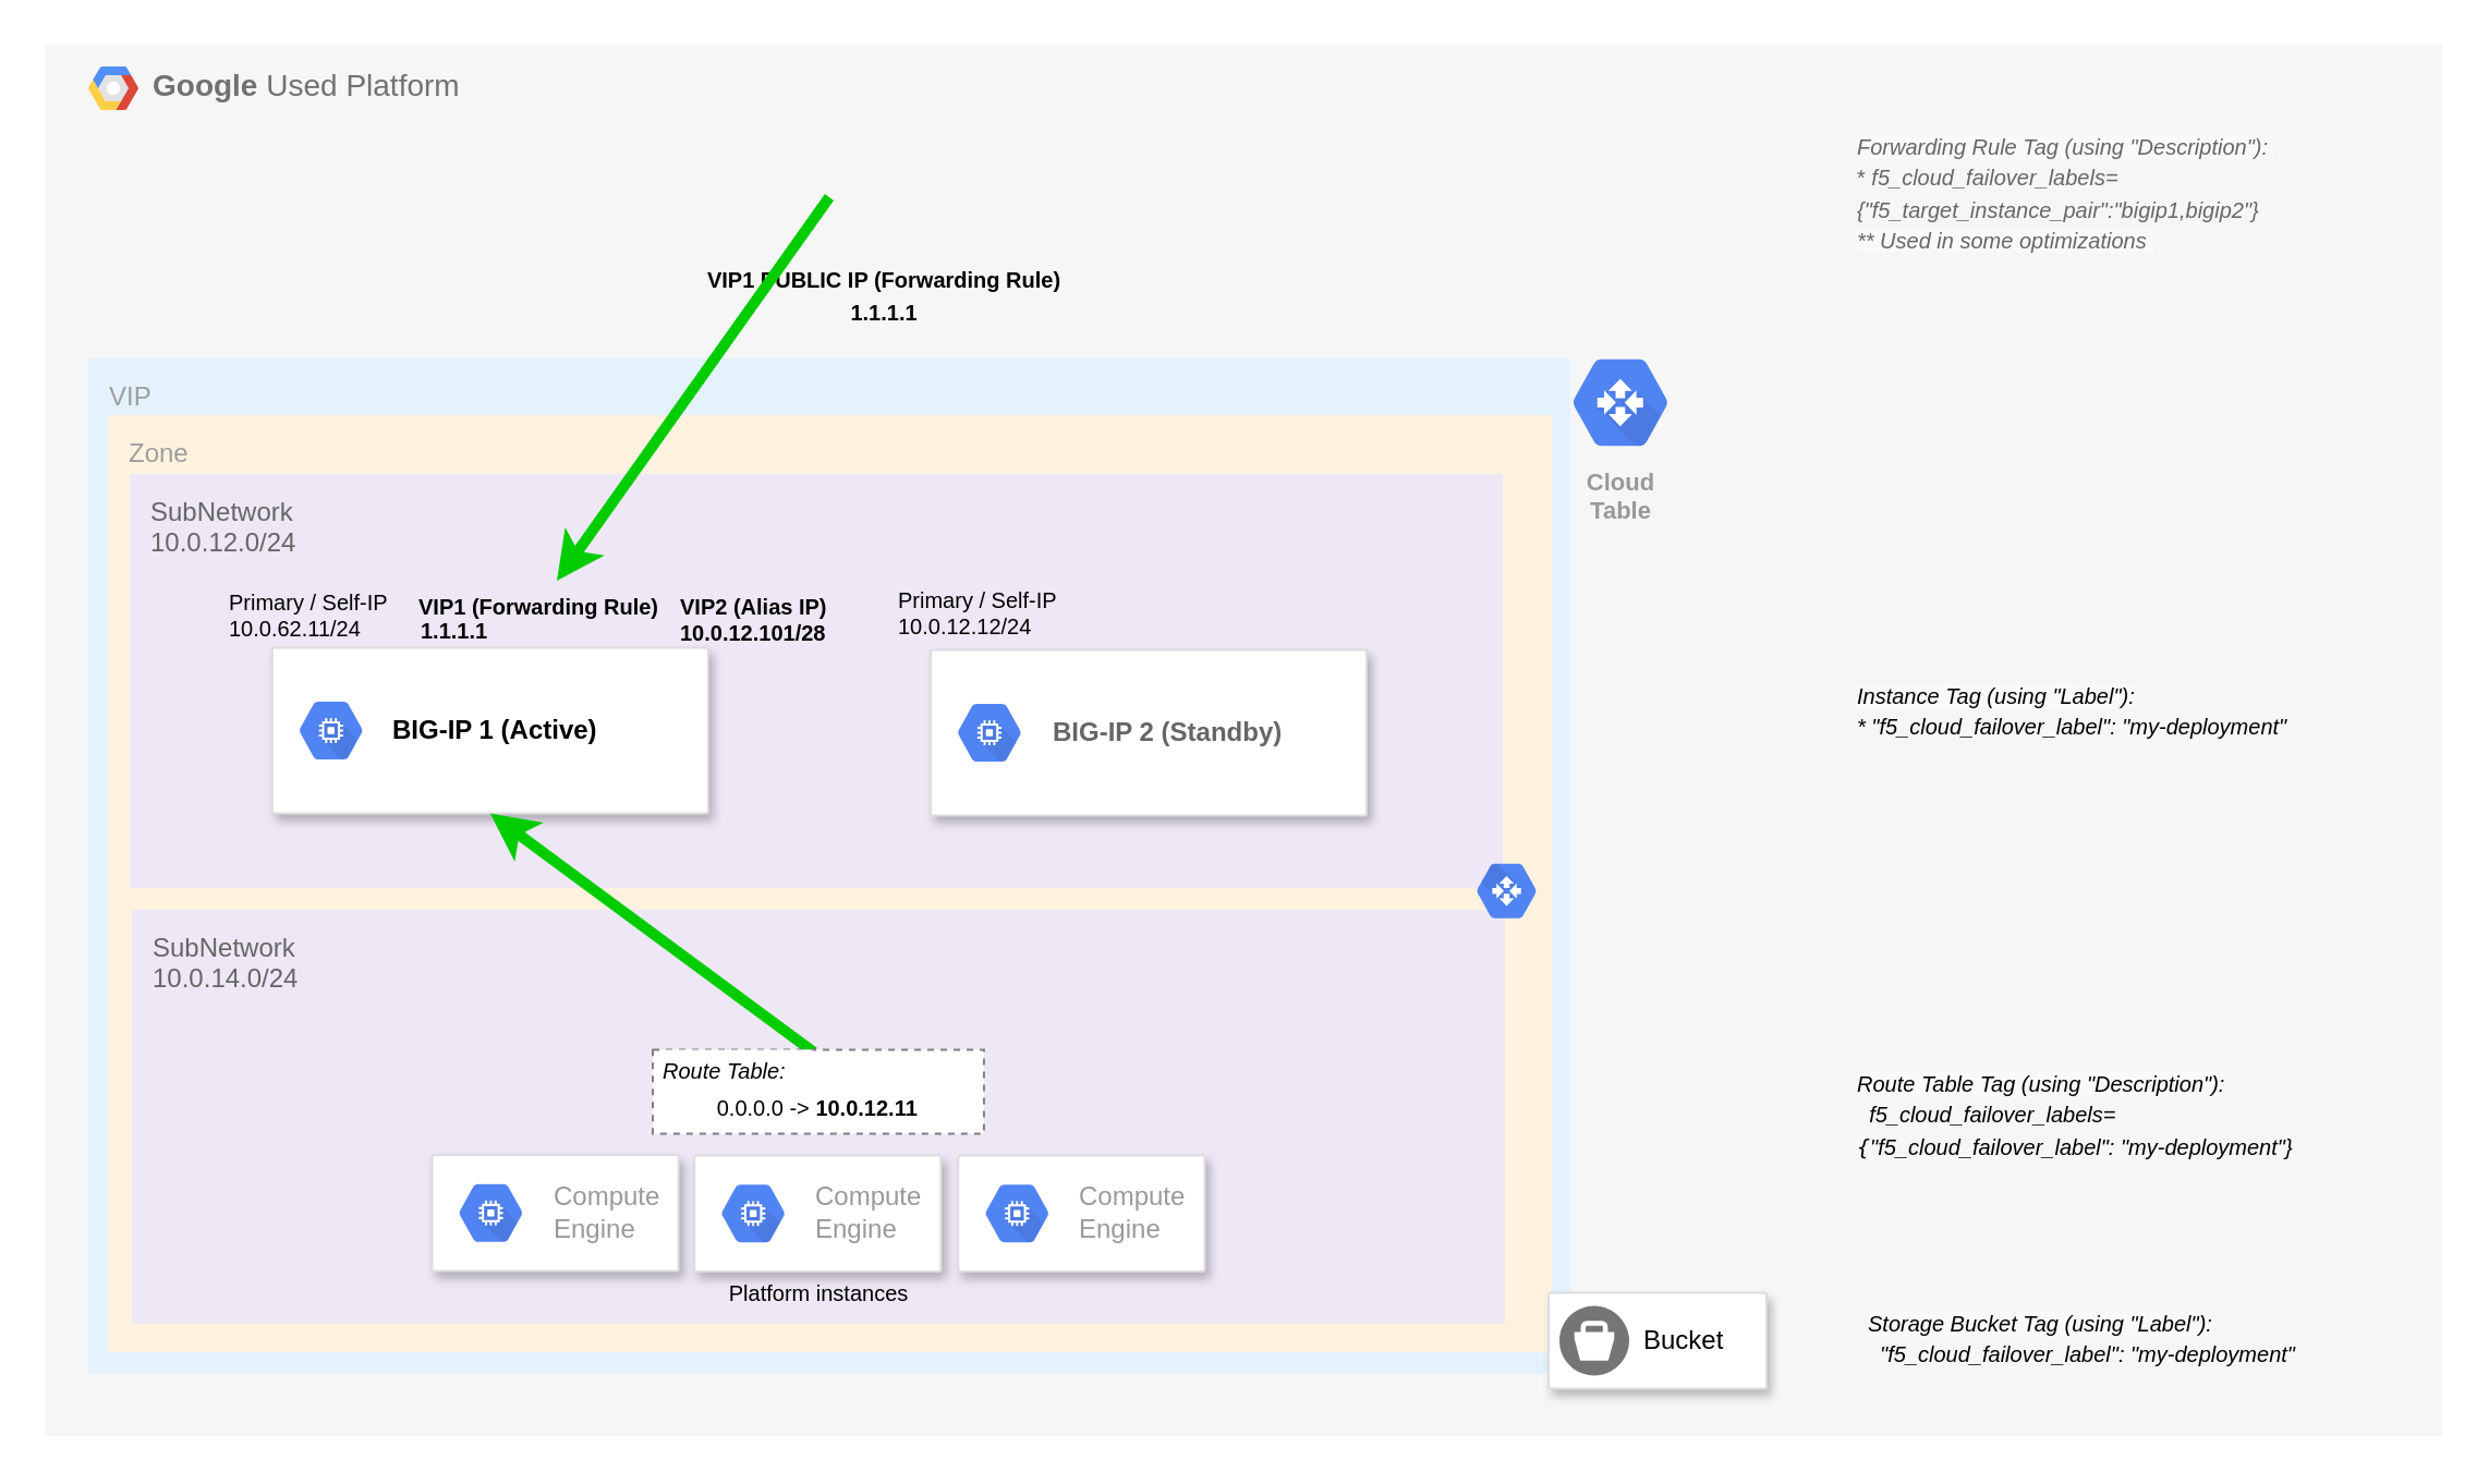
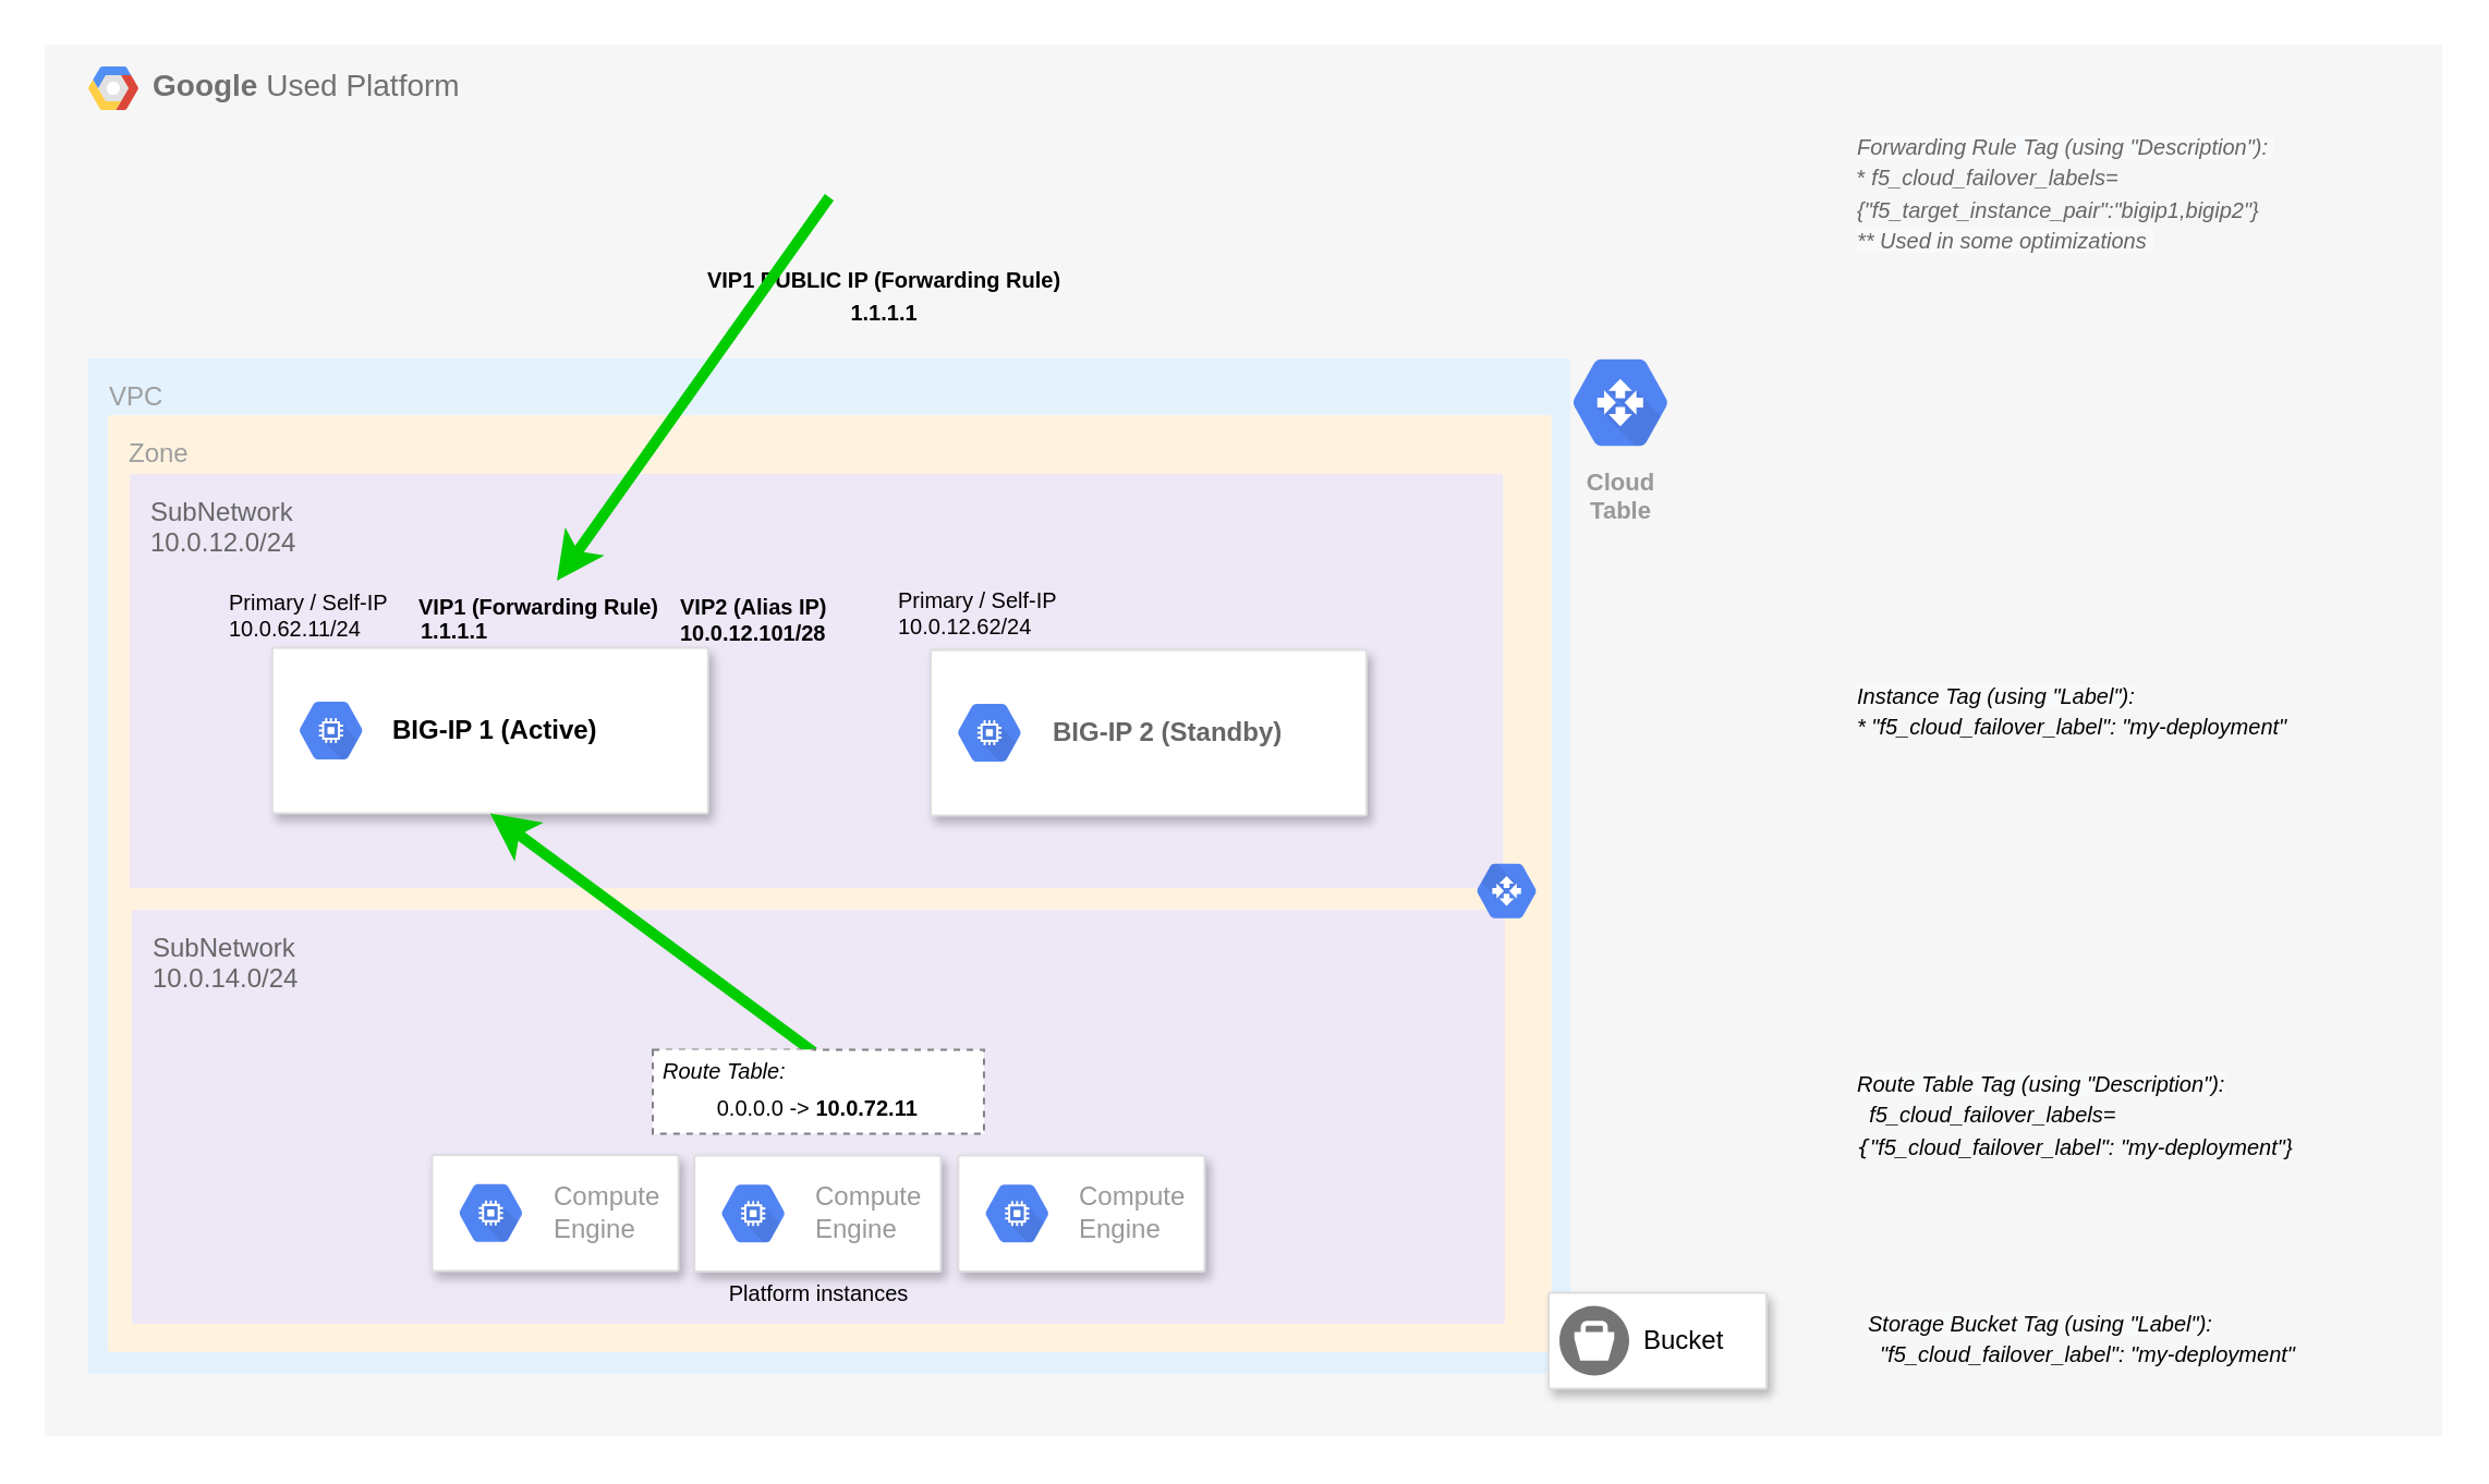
- <mxCell id="4" value="VIP" style="points=[[0,0,0],[0.25,0,0],[0.5,0,0],[0.75,0,0],[1,0,0],[1,0.25,0],[1,0.5,0],[1,0.75,0],[1,1,0],[0.75,1,0],[0.5,1,0],[0.25,1,0],[0,1,0],[0,0.75,0],[0,0.5,0],[0,0.25,0]];rounded=1;absoluteArcSize=1;arcSize=2;html=1;strokeColor=none;gradientColor=none;shadow=0;dashed=0;fontSize=12;fontColor=#9E9E9E;align=left;verticalAlign=top;spacing=10;spacingTop=-4;fillColor=#E3F2FD;" parent="2" vertex="1"><mxGeometry x="20" y="144.03" width="680" height="465.97" as="geometry" /></mxCell>
+ <mxCell id="4" value="VPC" style="points=[[0,0,0],[0.25,0,0],[0.5,0,0],[0.75,0,0],[1,0,0],[1,0.25,0],[1,0.5,0],[1,0.75,0],[1,1,0],[0.75,1,0],[0.5,1,0],[0.25,1,0],[0,1,0],[0,0.75,0],[0,0.5,0],[0,0.25,0]];rounded=1;absoluteArcSize=1;arcSize=2;html=1;strokeColor=none;gradientColor=none;shadow=0;dashed=0;fontSize=12;fontColor=#9E9E9E;align=left;verticalAlign=top;spacing=10;spacingTop=-4;fillColor=#E3F2FD;" parent="2" vertex="1"><mxGeometry x="20" y="144.03" width="680" height="465.97" as="geometry" /></mxCell>
- <mxCell id="25" value="&lt;font style=&quot;font-size: 10px&quot;&gt;10.0.12.12/24&lt;/font&gt;" style="text;html=1;align=left;verticalAlign=middle;resizable=0;points=[];autosize=1;" parent="1" vertex="1"><mxGeometry x="410.004" y="276.749" width="80" height="20" as="geometry" /></mxCell>
+ <mxCell id="25" value="&lt;font style=&quot;font-size: 10px&quot;&gt;10.0.12.62/24&lt;/font&gt;" style="text;html=1;align=left;verticalAlign=middle;resizable=0;points=[];autosize=1;" parent="1" vertex="1"><mxGeometry x="410.004" y="276.749" width="80" height="20" as="geometry" /></mxCell>
- <mxCell id="44" value="&lt;font style=&quot;font-size: 10px&quot;&gt;&amp;nbsp; 0.0.0.0&lt;/font&gt;&lt;font style=&quot;font-size: 10px&quot;&gt; -&amp;gt; &lt;b&gt;10.0.12.11&amp;nbsp;&lt;/b&gt;&lt;/font&gt;" style="text;html=1;align=center;verticalAlign=middle;resizable=0;points=[];autosize=1;fillColor=#ffffff;" parent="1" vertex="1"><mxGeometry x="312.764" y="497.749" width="120" height="20" as="geometry" /></mxCell>
+ <mxCell id="44" value="&lt;font style=&quot;font-size: 10px&quot;&gt;&amp;nbsp; 0.0.0.0&lt;/font&gt;&lt;font style=&quot;font-size: 10px&quot;&gt; -&amp;gt; &lt;b&gt;10.0.72.11&amp;nbsp;&lt;/b&gt;&lt;/font&gt;" style="text;html=1;align=center;verticalAlign=middle;resizable=0;points=[];autosize=1;fillColor=#ffffff;" parent="1" vertex="1"><mxGeometry x="312.764" y="497.749" width="120" height="20" as="geometry" /></mxCell>
